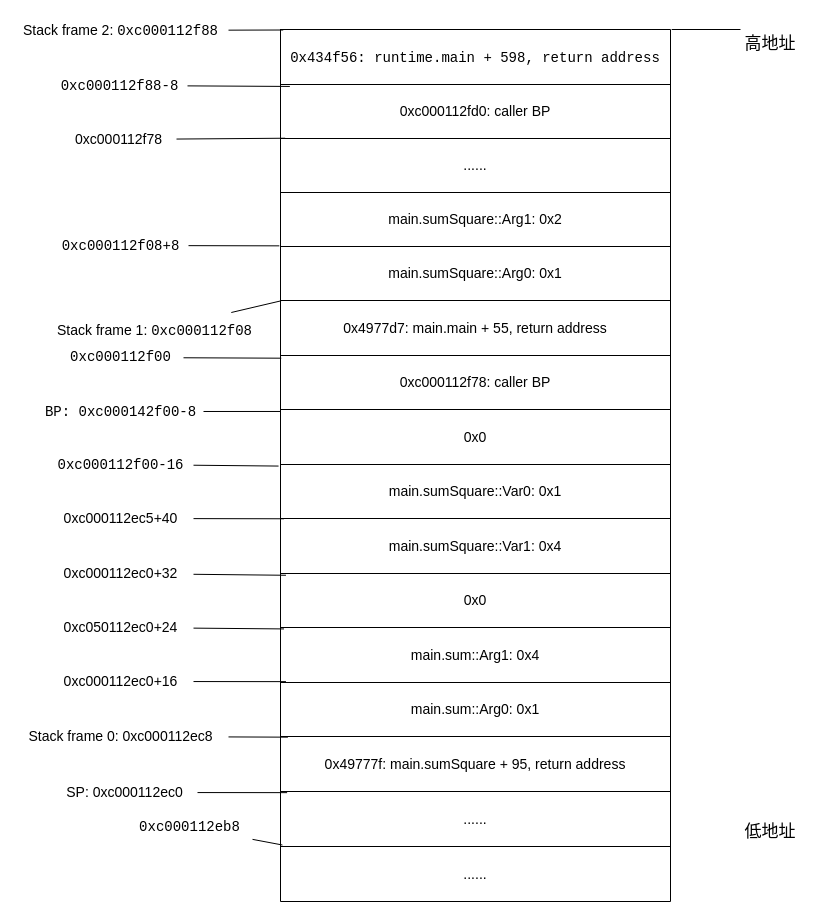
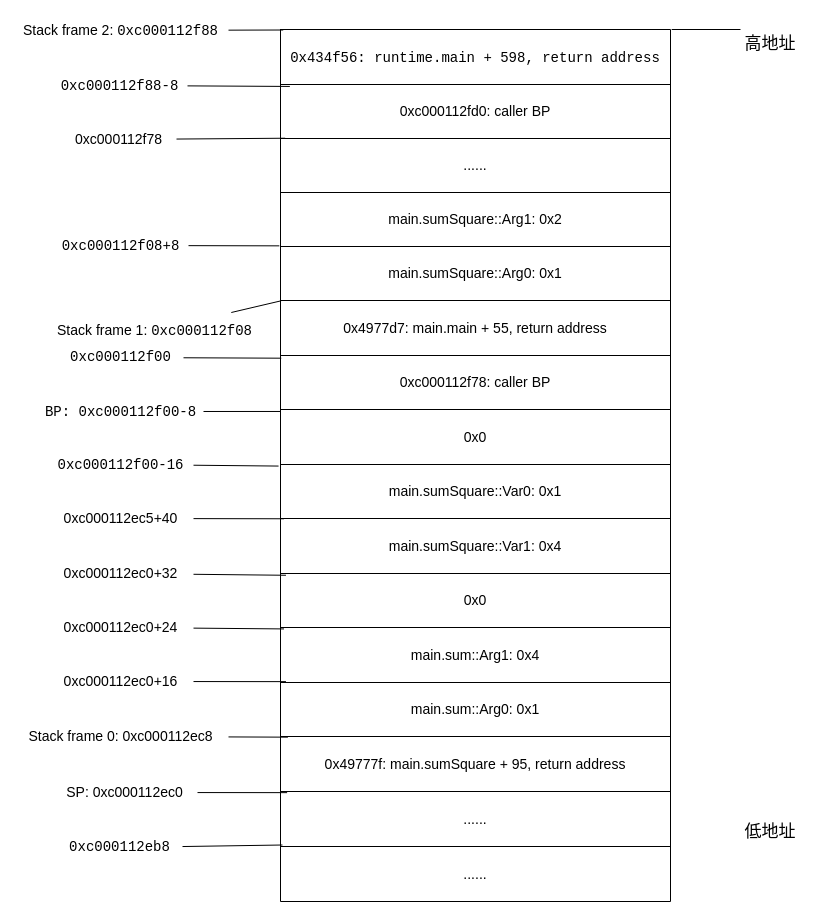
- <mxCell id="49" value="&lt;span style=&quot;font-family: consolas, &amp;quot;courier new&amp;quot;, monospace;&quot;&gt;BP: 0xc000142f00-8&lt;/span&gt;" style="text;html=1;align=center;verticalAlign=middle;resizable=0;points=[];autosize=1;strokeColor=none;fillColor=none;rounded=1;hachureGap=4;fontSize=14;fontColor=#000000;labelBackgroundColor=none;" vertex="1" parent="1"><mxGeometry x="45" y="401" width="150" height="20" as="geometry" /></mxCell>
+ <mxCell id="49" value="&lt;span style=&quot;font-family: consolas, &amp;quot;courier new&amp;quot;, monospace;&quot;&gt;BP: 0xc000112f00-8&lt;/span&gt;" style="text;html=1;align=center;verticalAlign=middle;resizable=0;points=[];autosize=1;strokeColor=none;fillColor=none;rounded=1;hachureGap=4;fontSize=14;fontColor=#000000;labelBackgroundColor=none;" vertex="1" parent="1"><mxGeometry x="45" y="401" width="150" height="20" as="geometry" /></mxCell>
- <mxCell id="57" value="0xc050112ec0+24" style="text;html=1;align=center;verticalAlign=middle;resizable=0;points=[];autosize=1;strokeColor=none;fillColor=none;rounded=1;hachureGap=4;fontSize=14;fontColor=#000000;labelBackgroundColor=none;" vertex="1" parent="1"><mxGeometry x="55" y="617" width="130" height="20" as="geometry" /></mxCell>
+ <mxCell id="57" value="0xc000112ec0+24" style="text;html=1;align=center;verticalAlign=middle;resizable=0;points=[];autosize=1;strokeColor=none;fillColor=none;rounded=1;hachureGap=4;fontSize=14;fontColor=#000000;labelBackgroundColor=none;" vertex="1" parent="1"><mxGeometry x="55" y="617" width="130" height="20" as="geometry" /></mxCell>
- <mxCell id="65" value="&lt;div style=&quot;font-family: consolas, &amp;quot;courier new&amp;quot;, monospace; line-height: 19px;&quot;&gt;0xc000112eb8&lt;/div&gt;" style="text;html=1;align=center;verticalAlign=middle;resizable=0;points=[];autosize=1;strokeColor=none;fillColor=none;rounded=1;hachureGap=4;fontSize=14;fontColor=#000000;labelBackgroundColor=none;" vertex="1" parent="1"><mxGeometry x="134" y="817" width="110" height="20" as="geometry" /></mxCell>
+ <mxCell id="65" value="&lt;div style=&quot;font-family: consolas, &amp;quot;courier new&amp;quot;, monospace; line-height: 19px;&quot;&gt;0xc000112eb8&lt;/div&gt;" style="text;html=1;align=center;verticalAlign=middle;resizable=0;points=[];autosize=1;strokeColor=none;fillColor=none;rounded=1;hachureGap=4;fontSize=14;fontColor=#000000;labelBackgroundColor=none;" vertex="1" parent="1"><mxGeometry x="64" y="837" width="110" height="20" as="geometry" /></mxCell>
